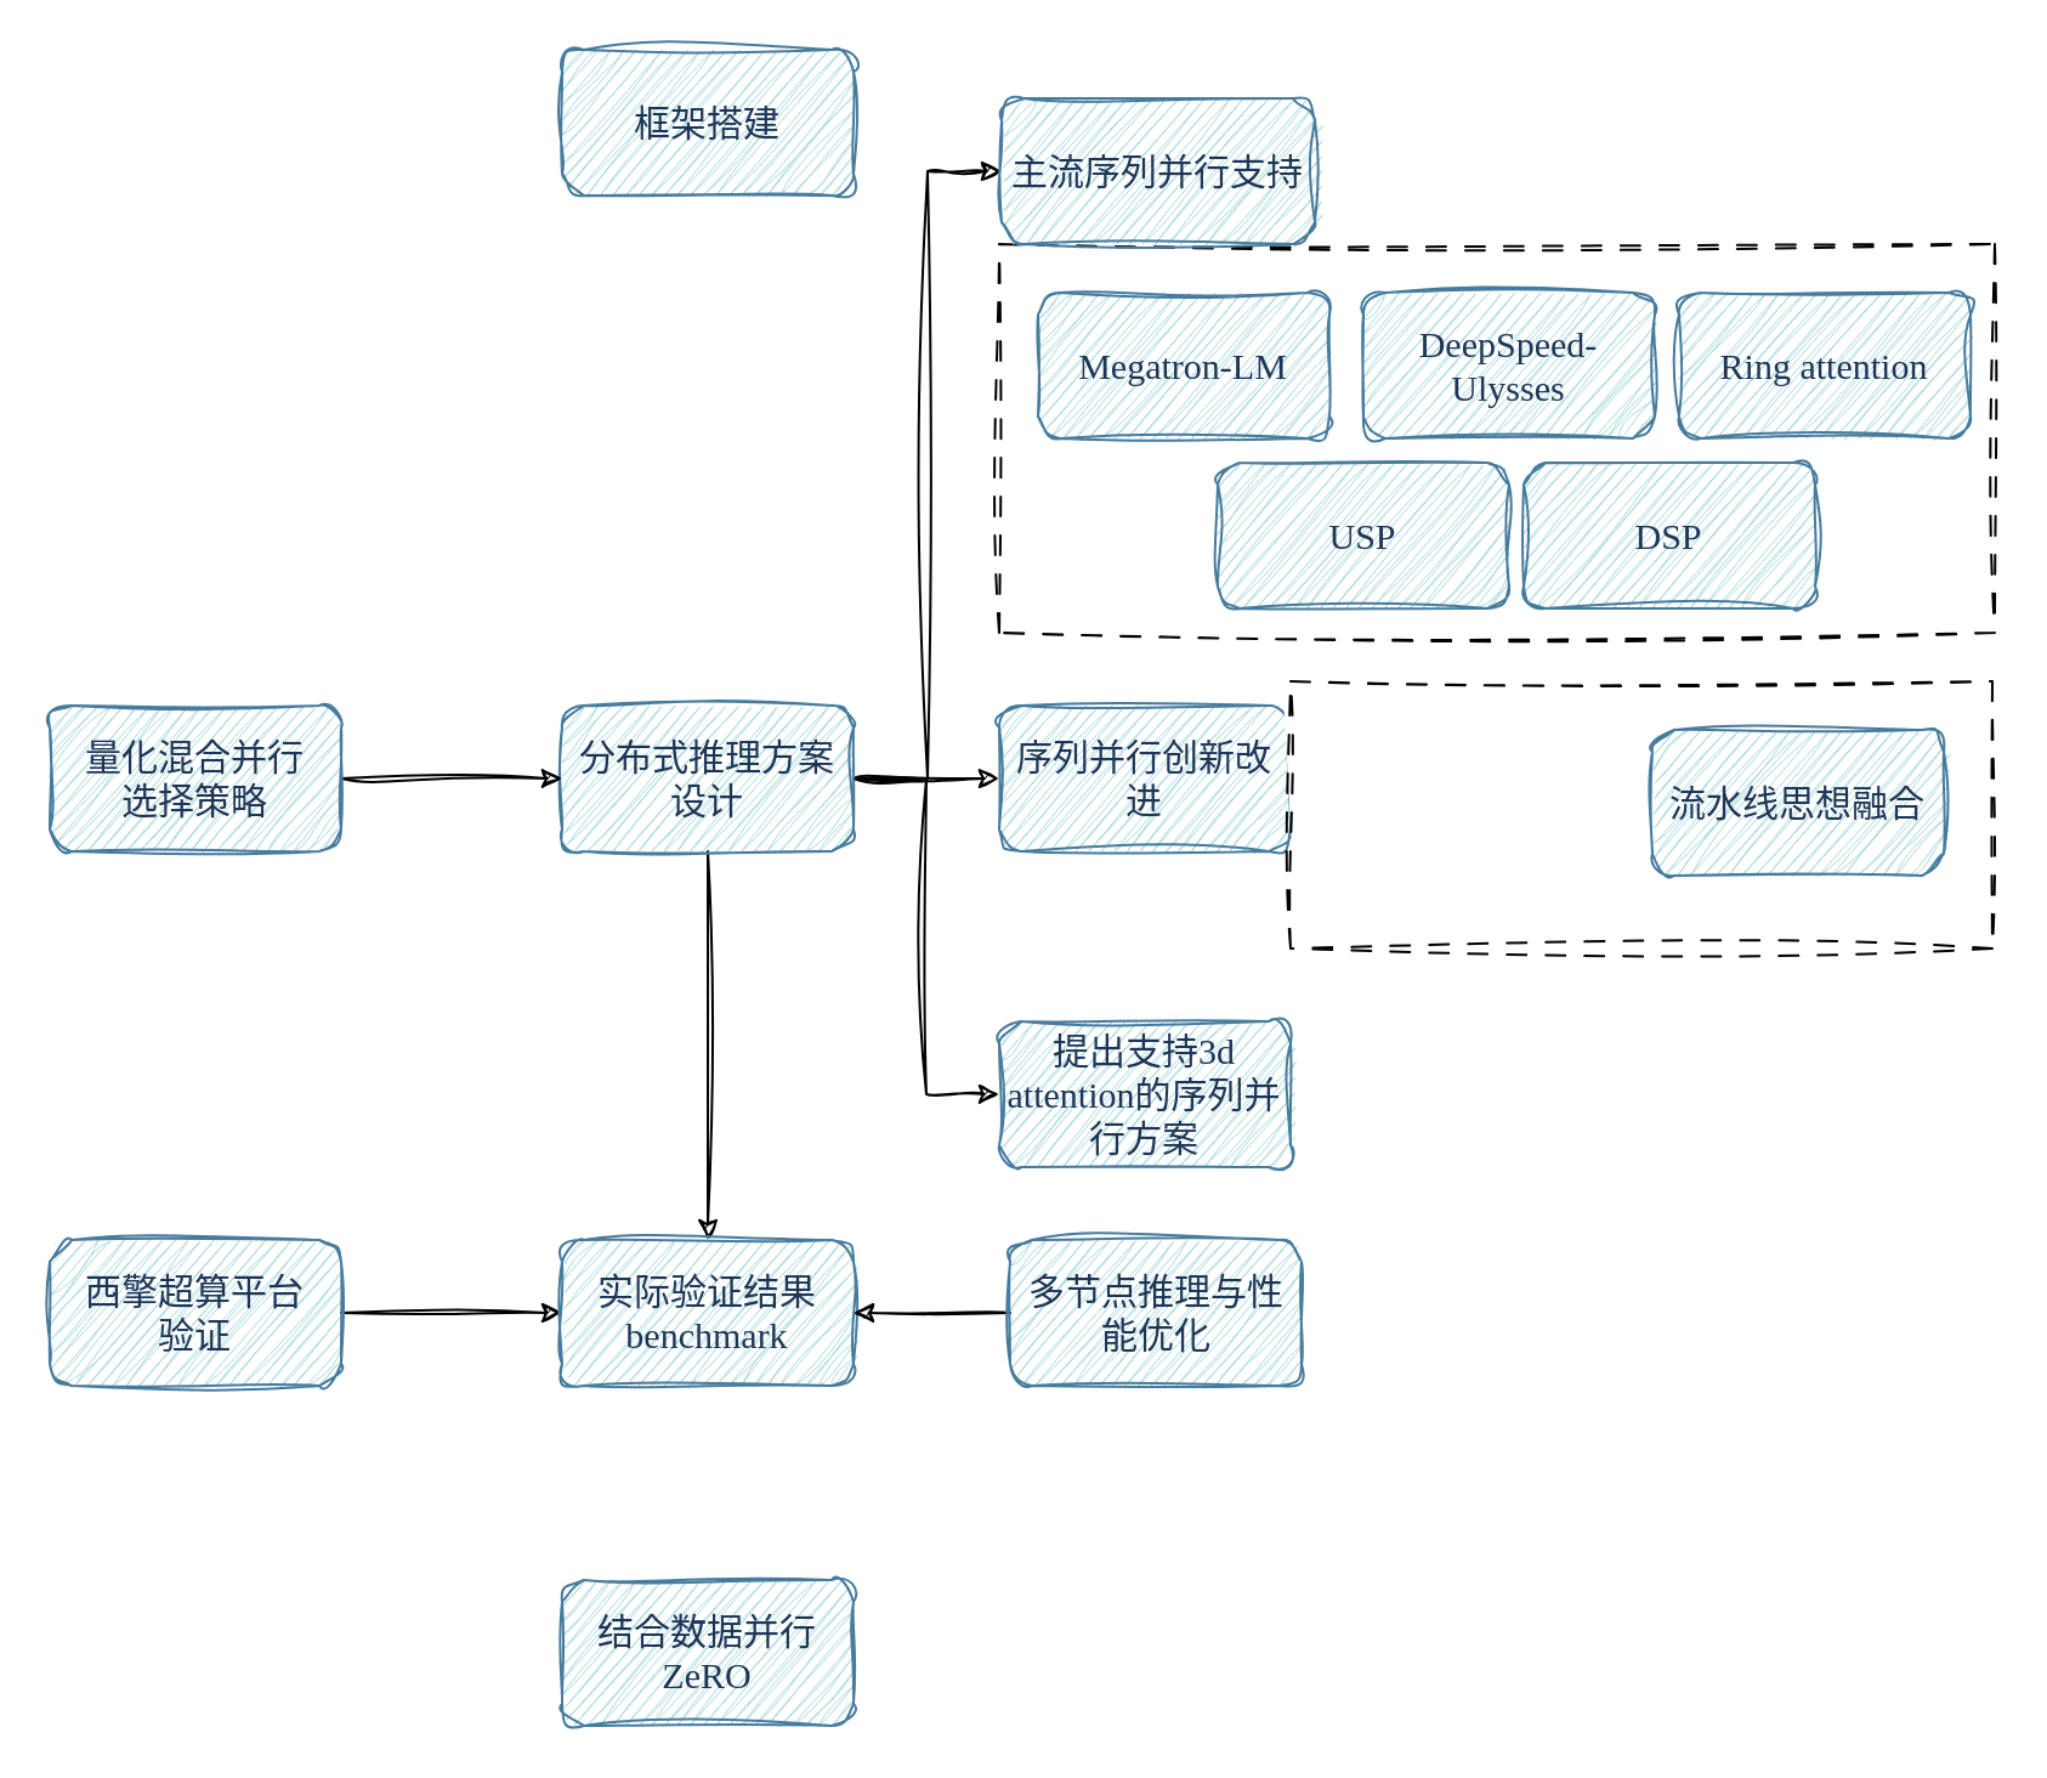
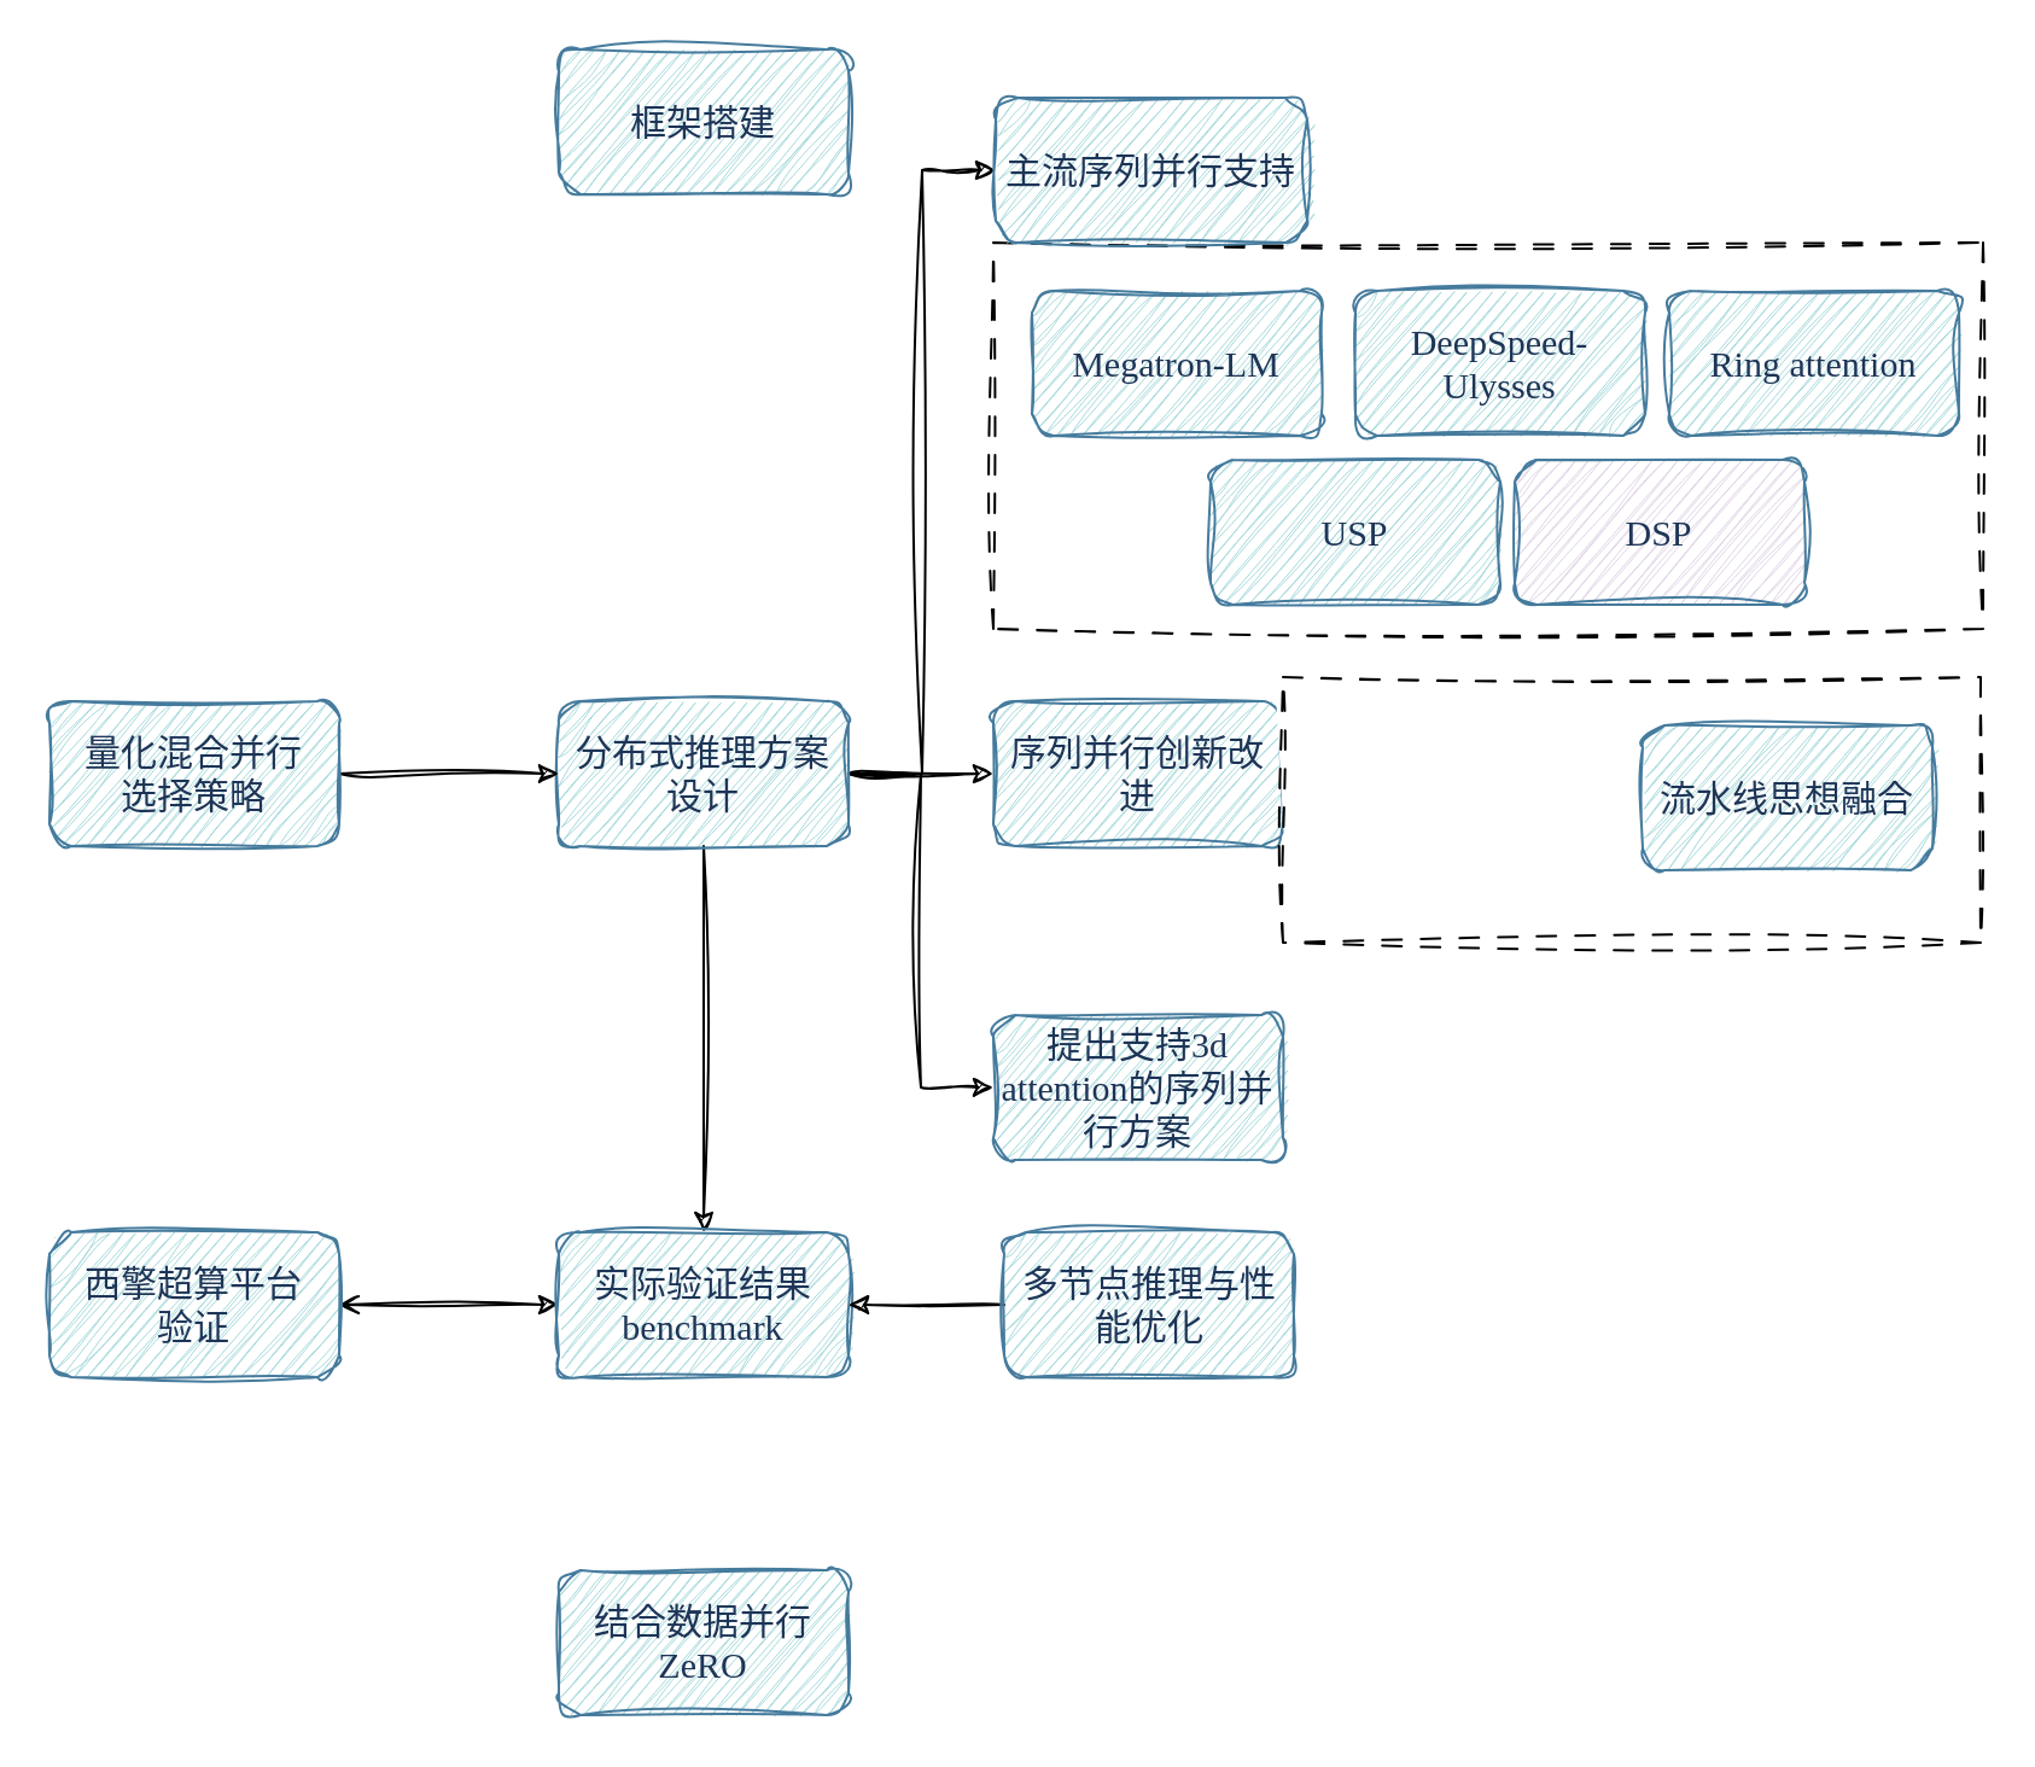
- <mxCell id="27" value="DSP" style="whiteSpace=wrap;html=1;rounded=1;labelBackgroundColor=none;fillColor=#A8DADC;strokeColor=#457B9D;fontColor=#1D3557;sketch=1;curveFitting=1;jiggle=2;fontFamily=Comic Sans MS;fontSize=15;" parent="20" vertex="1"><mxGeometry x="216" y="150" width="120" height="60" as="geometry" /></mxCell>
+ <mxCell id="27" value="DSP" style="whiteSpace=wrap;html=1;rounded=1;labelBackgroundColor=none;fillColor=#e1d5e7;strokeColor=#457B9D;fontColor=#1D3557;sketch=1;curveFitting=1;jiggle=2;fontFamily=Comic Sans MS;fontSize=15;" parent="20" vertex="1"><mxGeometry x="216" y="150" width="120" height="60" as="geometry" /></mxCell>
- <mxCell id="8" value="" style="edgeStyle=orthogonalEdgeStyle;rounded=0;sketch=1;hachureGap=4;jiggle=2;curveFitting=1;orthogonalLoop=1;jettySize=auto;html=1;fontFamily=Comic Sans MS;startArrow=classic;startFill=1;endArrow=none;endFill=0;fontSize=15;" parent="1" source="9" target="14" edge="1"><mxGeometry relative="1" as="geometry" /></mxCell>
+ <mxCell id="8" value="" style="edgeStyle=orthogonalEdgeStyle;rounded=0;sketch=1;hachureGap=4;jiggle=2;curveFitting=1;orthogonalLoop=1;jettySize=auto;html=1;fontFamily=Comic Sans MS;startArrow=classic;startFill=1;endArrow=open;endFill=0;fontSize=15;" parent="1" source="9" target="14" edge="1"><mxGeometry relative="1" as="geometry" /></mxCell>
